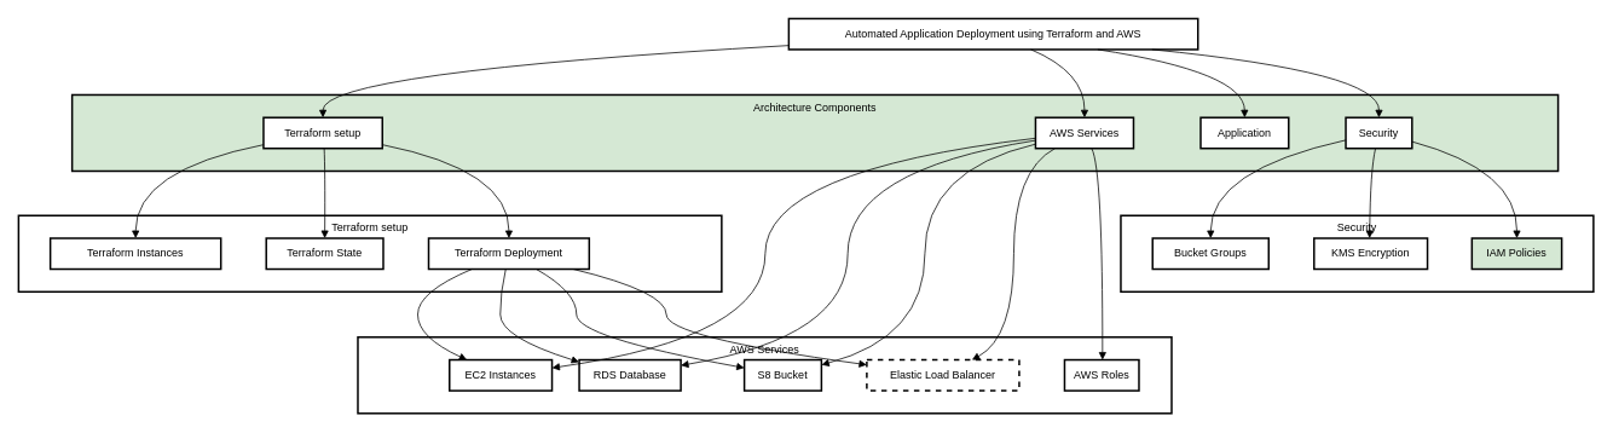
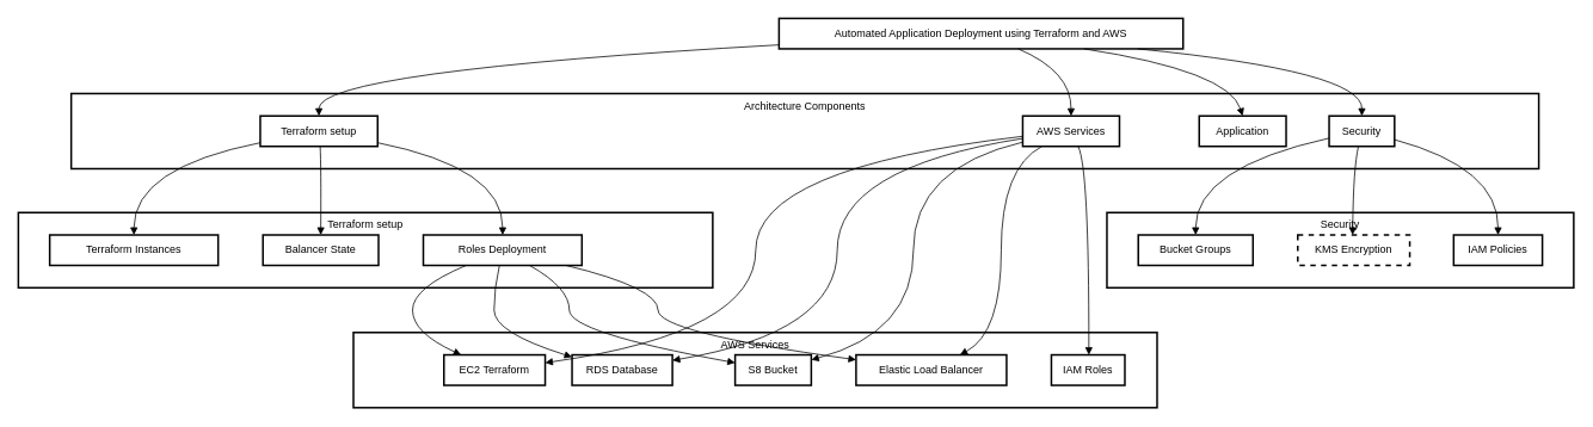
- <mxCell id="16" value="Architecture Components" style="whiteSpace=wrap;strokeWidth=2;verticalAlign=top;fillColor=#d5e8d4;" vertex="1" parent="1"><mxGeometry x="79" y="104" width="1638" height="84" as="geometry" /></mxCell>
+ <mxCell id="16" value="Architecture Components" style="whiteSpace=wrap;strokeWidth=2;verticalAlign=top;" vertex="1" parent="1"><mxGeometry x="79" y="104" width="1638" height="84" as="geometry" /></mxCell>
- <mxCell id="19" value="Application" style="whiteSpace=wrap;strokeWidth=2;" vertex="1" parent="1"><mxGeometry x="1323" y="129" width="97" height="34" as="geometry" /></mxCell>
+ <mxCell id="19" value="Application" style="whiteSpace=wrap;strokeWidth=2;" vertex="1" parent="1"><mxGeometry x="1338" y="129" width="97" height="34" as="geometry" /></mxCell>
- <mxCell id="14" value="Terraform State" style="whiteSpace=wrap;strokeWidth=2;" vertex="1" parent="1"><mxGeometry x="293" y="262" width="129" height="34" as="geometry" /></mxCell>
+ <mxCell id="14" value="Balancer State" style="whiteSpace=wrap;strokeWidth=2;" vertex="1" parent="1"><mxGeometry x="293" y="262" width="129" height="34" as="geometry" /></mxCell>
- <mxCell id="15" value="Terraform Deployment" style="whiteSpace=wrap;strokeWidth=2;" vertex="1" parent="1"><mxGeometry x="472" y="262" width="177" height="34" as="geometry" /></mxCell>
+ <mxCell id="15" value="Roles Deployment" style="whiteSpace=wrap;strokeWidth=2;" vertex="1" parent="1"><mxGeometry x="472" y="262" width="177" height="34" as="geometry" /></mxCell>
- <mxCell id="4" value="KMS Encryption" style="whiteSpace=wrap;strokeWidth=2;" vertex="1" parent="1"><mxGeometry x="1448" y="262" width="125" height="34" as="geometry" /></mxCell>
+ <mxCell id="4" value="KMS Encryption" style="whiteSpace=wrap;strokeWidth=2;dashed=1;" vertex="1" parent="1"><mxGeometry x="1448" y="262" width="125" height="34" as="geometry" /></mxCell>
- <mxCell id="5" value="IAM Policies" style="whiteSpace=wrap;strokeWidth=2;fillColor=#d5e8d4;" vertex="1" parent="1"><mxGeometry x="1622" y="262" width="99" height="34" as="geometry" /></mxCell>
+ <mxCell id="5" value="IAM Policies" style="whiteSpace=wrap;strokeWidth=2;" vertex="1" parent="1"><mxGeometry x="1622" y="262" width="99" height="34" as="geometry" /></mxCell>
- <mxCell id="7" value="EC2 Instances" style="whiteSpace=wrap;strokeWidth=2;" vertex="1" parent="1"><mxGeometry x="495" y="396" width="113" height="34" as="geometry" /></mxCell>
+ <mxCell id="7" value="EC2 Terraform" style="whiteSpace=wrap;strokeWidth=2;" vertex="1" parent="1"><mxGeometry x="495" y="396" width="113" height="34" as="geometry" /></mxCell>
- <mxCell id="10" value="Elastic Load Balancer" style="whiteSpace=wrap;strokeWidth=2;dashed=1;" vertex="1" parent="1"><mxGeometry x="955" y="396" width="168" height="34" as="geometry" /></mxCell>
+ <mxCell id="10" value="Elastic Load Balancer" style="whiteSpace=wrap;strokeWidth=2;" vertex="1" parent="1"><mxGeometry x="955" y="396" width="168" height="34" as="geometry" /></mxCell>
- <mxCell id="11" value="AWS Roles" style="whiteSpace=wrap;strokeWidth=2;" vertex="1" parent="1"><mxGeometry x="1173" y="396" width="82" height="34" as="geometry" /></mxCell>
+ <mxCell id="11" value="IAM Roles" style="whiteSpace=wrap;strokeWidth=2;" vertex="1" parent="1"><mxGeometry x="1173" y="396" width="82" height="34" as="geometry" /></mxCell>
